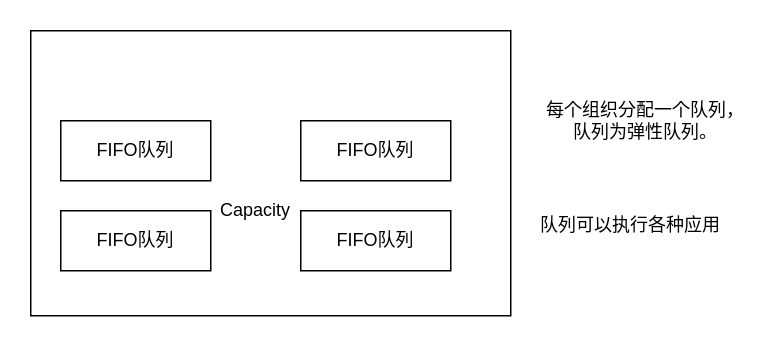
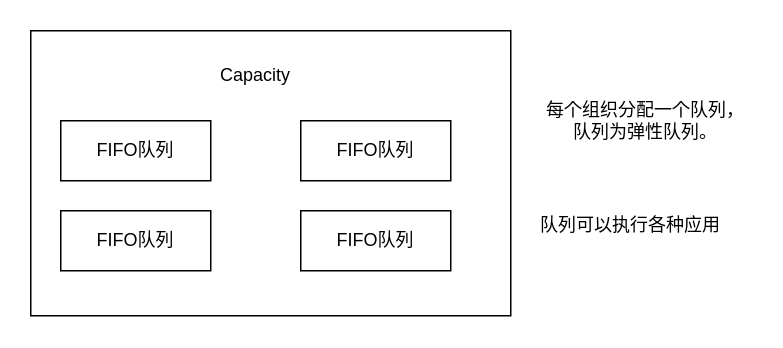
- <mxCell id="3" value="Capacity" style="text;html=1;strokeColor=none;fillColor=none;align=center;verticalAlign=middle;whiteSpace=wrap;rounded=0;" vertex="1" parent="1"><mxGeometry x="150" y="130" width="40" height="20" as="geometry" /></mxCell>
+ <mxCell id="3" value="Capacity" style="text;html=1;strokeColor=none;fillColor=none;align=center;verticalAlign=middle;whiteSpace=wrap;rounded=0;" vertex="1" parent="1"><mxGeometry x="150" y="40" width="40" height="20" as="geometry" /></mxCell>
